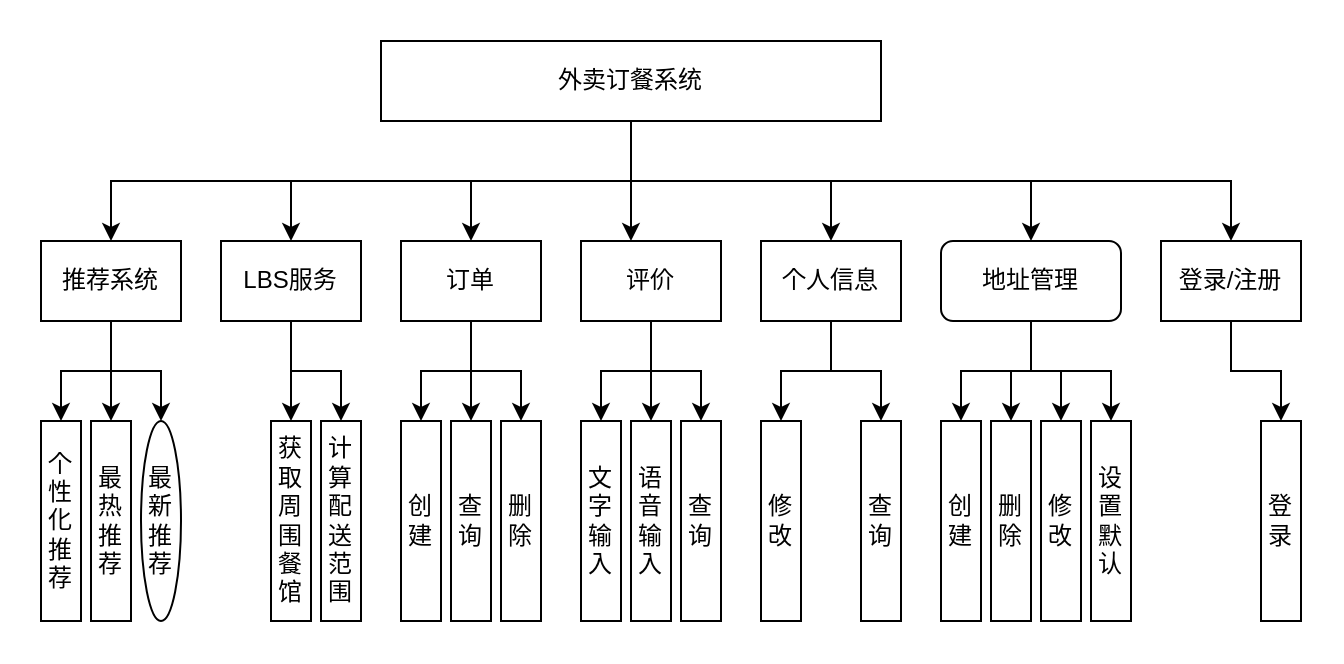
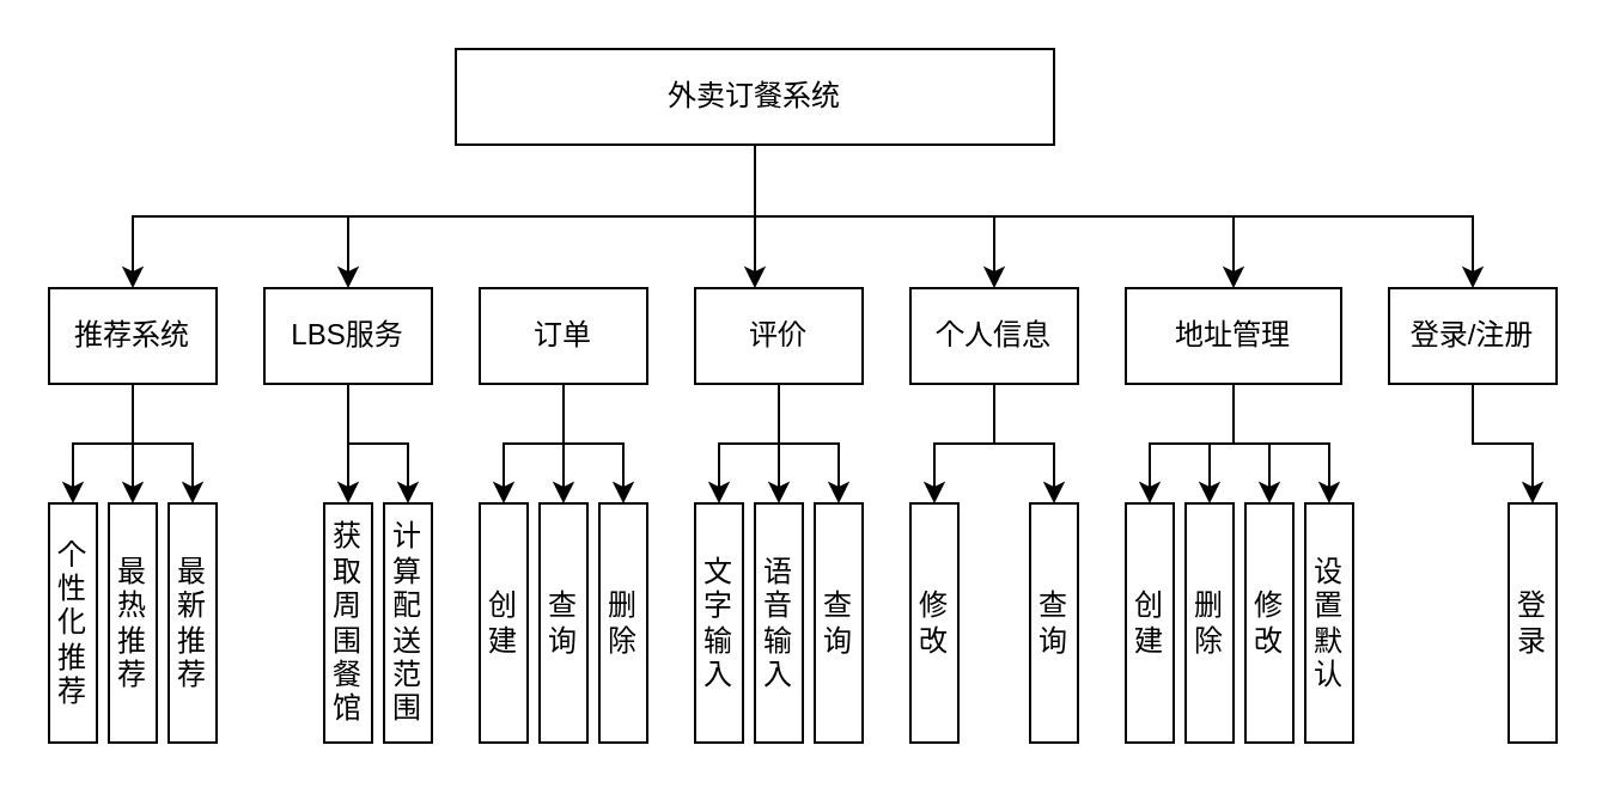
- <mxCell id="4" style="edgeStyle=orthogonalEdgeStyle;rounded=0;orthogonalLoop=1;jettySize=auto;html=1;exitX=0.5;exitY=1;exitDx=0;exitDy=0;entryX=0.5;entryY=0;entryDx=0;entryDy=0;" edge="1" parent="1" source="9" target="25"><mxGeometry relative="1" as="geometry" /></mxCell>
- <mxCell id="45" value="地址管理" style="whiteSpace=wrap;html=1;rounded=1;" vertex="1" parent="1"><mxGeometry x="470" y="120" width="90" height="40" as="geometry" /></mxCell>
+ <mxCell id="45" value="地址管理" style="rounded=0;whiteSpace=wrap;html=1;" vertex="1" parent="1"><mxGeometry x="470" y="120" width="90" height="40" as="geometry" /></mxCell>
- <mxCell id="19" value="最新推荐" style="ellipse;whiteSpace=wrap;html=1;" vertex="1" parent="1"><mxGeometry x="70" y="210" width="20" height="100" as="geometry" /></mxCell>
+ <mxCell id="19" value="最新推荐" style="rounded=0;whiteSpace=wrap;html=1;" vertex="1" parent="1"><mxGeometry x="70" y="210" width="20" height="100" as="geometry" /></mxCell>
